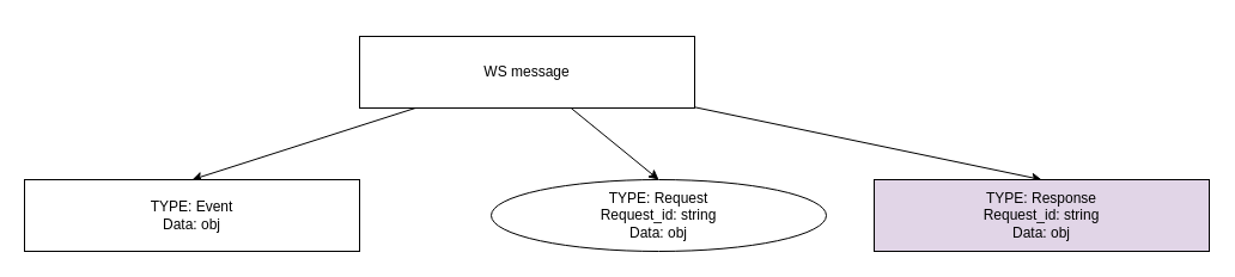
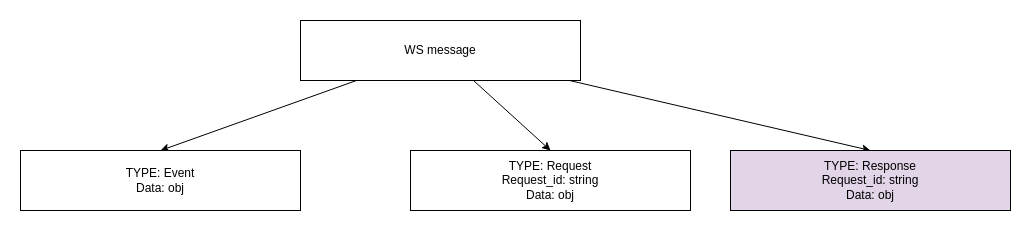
- <mxCell id="5" value="WS message" style="whiteSpace=wrap;html=1;" vertex="1" parent="1"><mxGeometry x="300" y="30" width="280" height="60" as="geometry" /></mxCell>
+ <mxCell id="5" value="WS message" style="whiteSpace=wrap;html=1;" vertex="1" parent="1"><mxGeometry x="300" y="20" width="280" height="60" as="geometry" /></mxCell>
- <mxCell id="7" value="TYPE: Request&lt;br&gt;Request_id: string&lt;br&gt;Data: obj" style="ellipse;whiteSpace=wrap;html=1;" vertex="1" parent="1"><mxGeometry x="410" y="150" width="280" height="60" as="geometry" /></mxCell>
+ <mxCell id="7" value="TYPE: Request&lt;br&gt;Request_id: string&lt;br&gt;Data: obj" style="whiteSpace=wrap;html=1;" vertex="1" parent="1"><mxGeometry x="410" y="150" width="280" height="60" as="geometry" /></mxCell>
